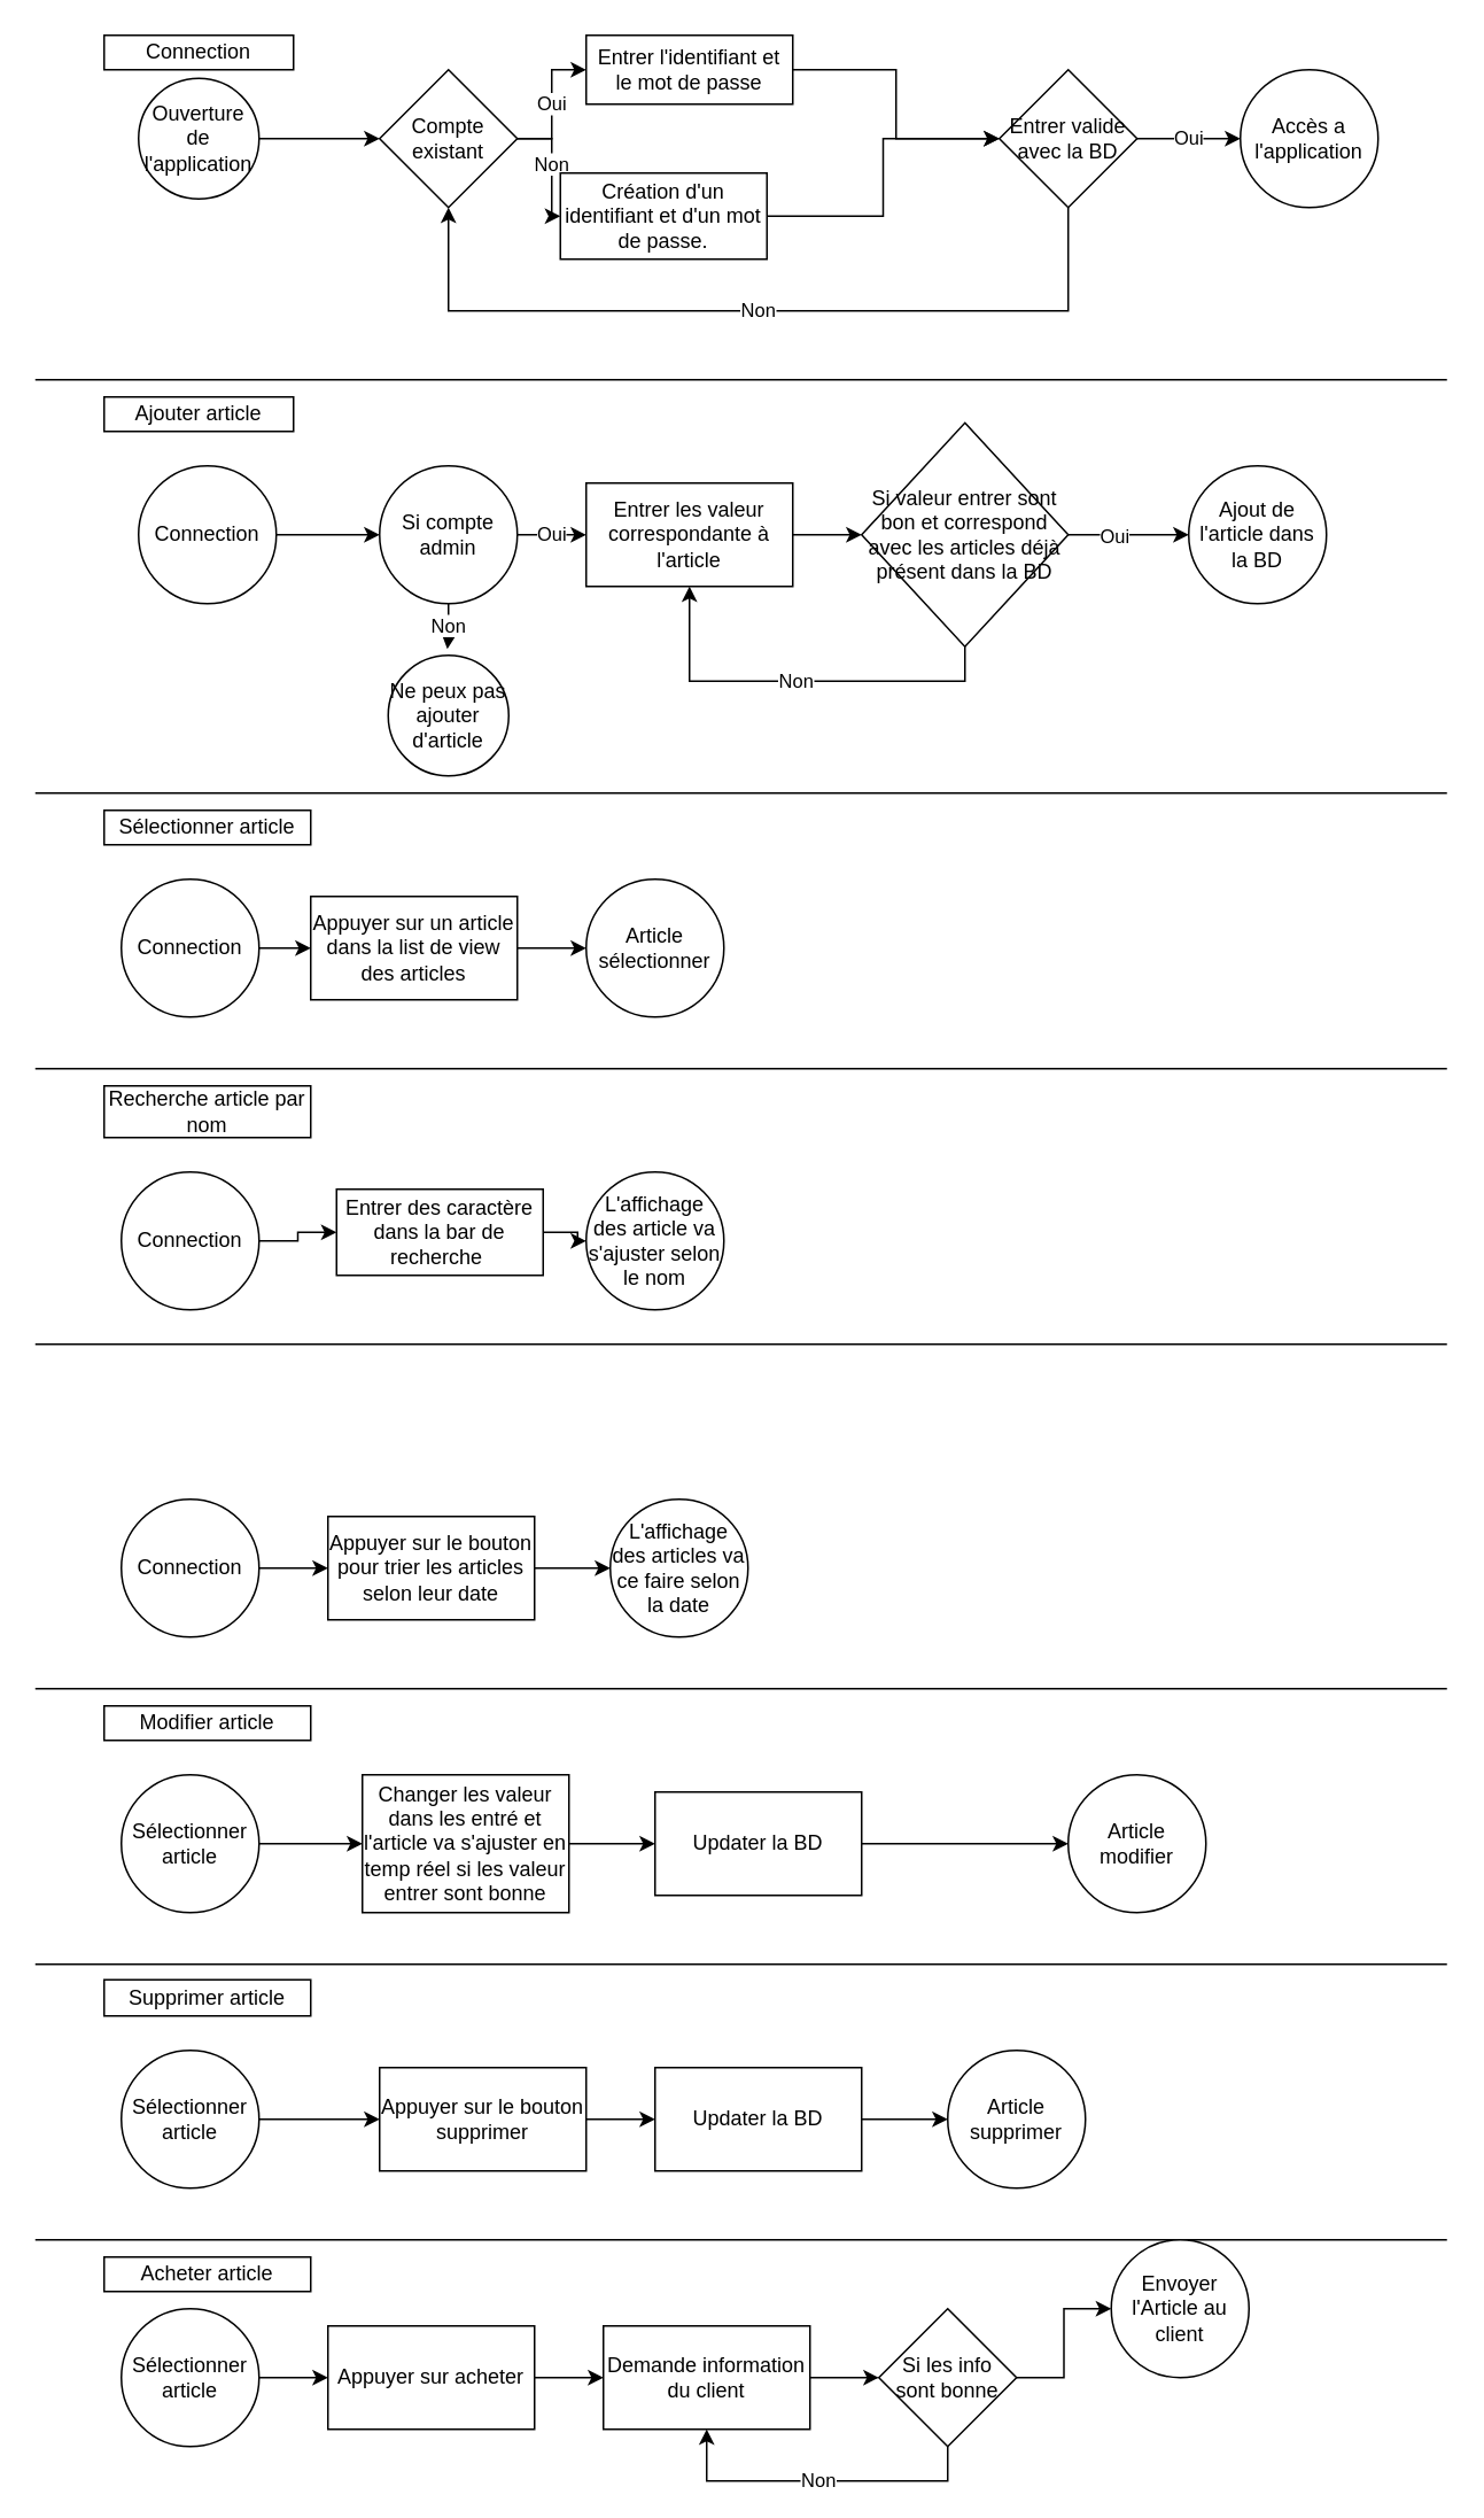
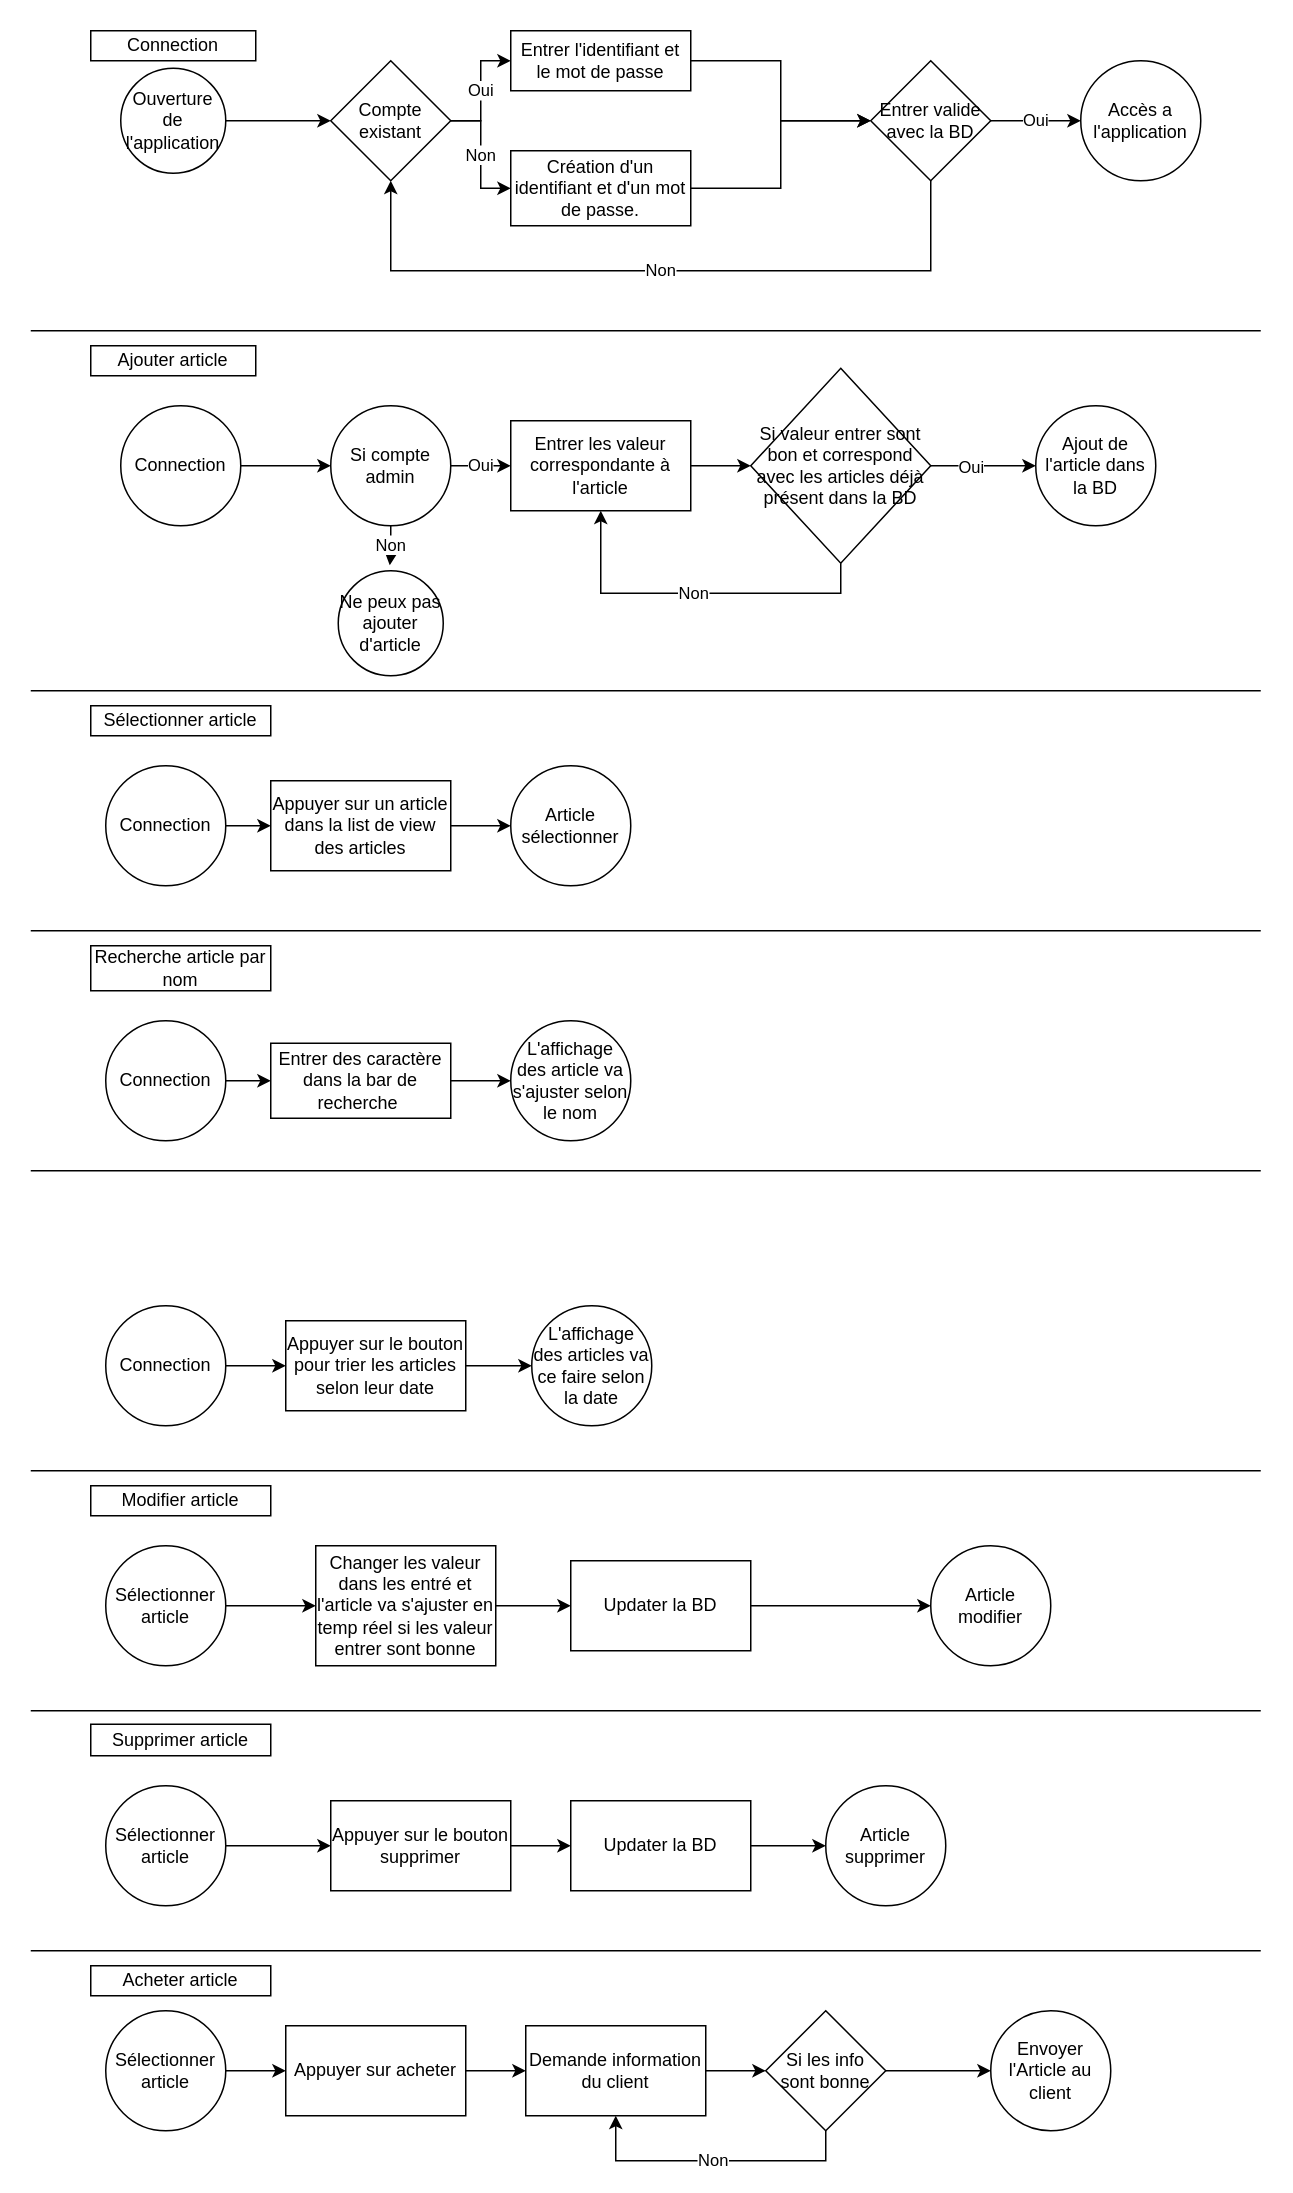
- <mxCell id="9" value="Création d'un identifiant et d'un mot de passe." style="rounded=0;whiteSpace=wrap;html=1;" vertex="1" parent="1"><mxGeometry x="325" y="100" width="120" height="50" as="geometry" /></mxCell>
+ <mxCell id="9" value="Création d'un identifiant et d'un mot de passe." style="rounded=0;whiteSpace=wrap;html=1;" vertex="1" parent="1"><mxGeometry x="340" y="100" width="120" height="50" as="geometry" /></mxCell>
- <mxCell id="43" value="Entrer des caractère dans la bar de recherche&amp;nbsp;" style="rounded=0;whiteSpace=wrap;html=1;" vertex="1" parent="1"><mxGeometry x="195" y="690" width="120" height="50" as="geometry" /></mxCell>
+ <mxCell id="43" value="Entrer des caractère dans la bar de recherche&amp;nbsp;" style="rounded=0;whiteSpace=wrap;html=1;" vertex="1" parent="1"><mxGeometry x="180" y="695" width="120" height="50" as="geometry" /></mxCell>
- <mxCell id="80" value="Envoyer l'Article au client" style="ellipse;whiteSpace=wrap;html=1;aspect=fixed;" vertex="1" parent="1"><mxGeometry x="645" y="1300" width="80" height="80" as="geometry" /></mxCell>
+ <mxCell id="80" value="Envoyer l'Article au client" style="ellipse;whiteSpace=wrap;html=1;aspect=fixed;" vertex="1" parent="1"><mxGeometry x="660" y="1340" width="80" height="80" as="geometry" /></mxCell>
